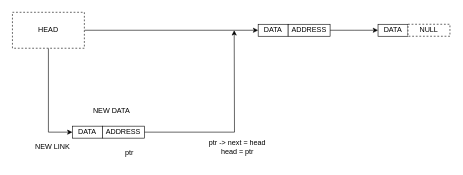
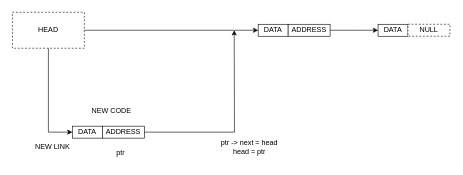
- <mxCell id="13" value="NEW DATA" style="text;html=1;align=center;verticalAlign=middle;resizable=0;points=[];autosize=1;strokeColor=none;fillColor=none;" vertex="1" parent="1"><mxGeometry x="140" y="170" width="90" height="30" as="geometry" /></mxCell>
+ <mxCell id="13" value="NEW CODE" style="text;html=1;align=center;verticalAlign=middle;resizable=0;points=[];autosize=1;strokeColor=none;fillColor=none;" vertex="1" parent="1"><mxGeometry x="140" y="170" width="90" height="30" as="geometry" /></mxCell>
- <mxCell id="16" value="ptr -&amp;gt; next = head&lt;div&gt;head = ptr&lt;/div&gt;" style="text;html=1;align=center;verticalAlign=middle;resizable=0;points=[];autosize=1;strokeColor=none;fillColor=none;" vertex="1" parent="1"><mxGeometry x="335" y="225" width="120" height="40" as="geometry" /></mxCell>
+ <mxCell id="16" value="ptr -&amp;gt; next = head&lt;div&gt;head = ptr&lt;/div&gt;" style="text;html=1;align=center;verticalAlign=middle;resizable=0;points=[];autosize=1;strokeColor=none;fillColor=none;" vertex="1" parent="1"><mxGeometry x="355" y="225" width="120" height="40" as="geometry" /></mxCell>
- <mxCell id="15" value="ptr" style="text;html=1;align=center;verticalAlign=middle;resizable=0;points=[];autosize=1;strokeColor=none;fillColor=none;" vertex="1" parent="1"><mxGeometry x="195" y="240" width="40" height="30" as="geometry" /></mxCell>
+ <mxCell id="15" value="ptr" style="text;html=1;align=center;verticalAlign=middle;resizable=0;points=[];autosize=1;strokeColor=none;fillColor=none;" vertex="1" parent="1"><mxGeometry x="180" y="240" width="40" height="30" as="geometry" /></mxCell>
